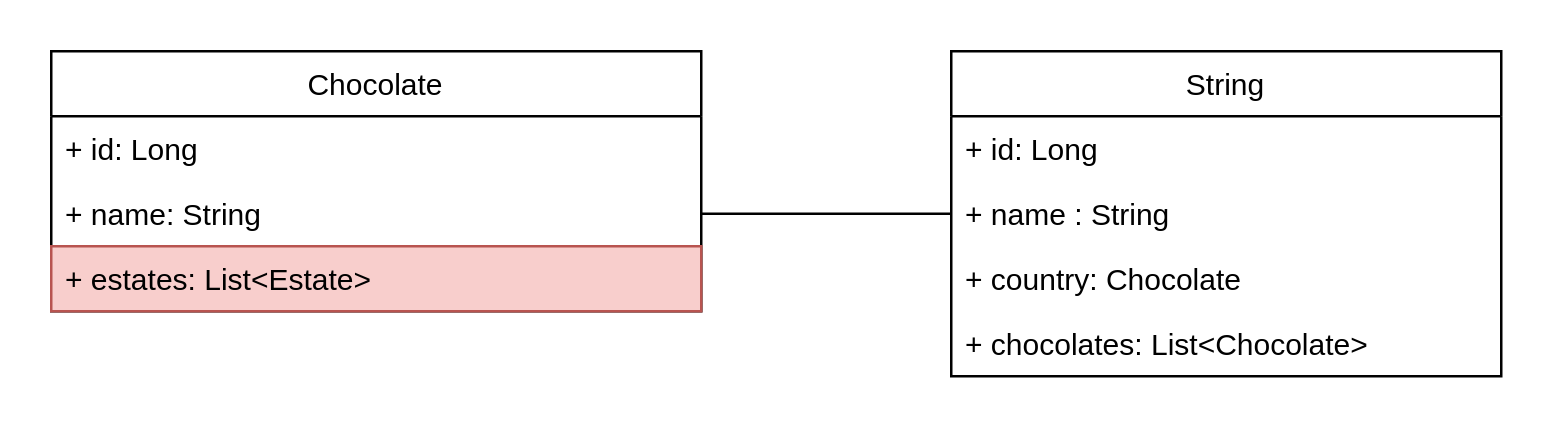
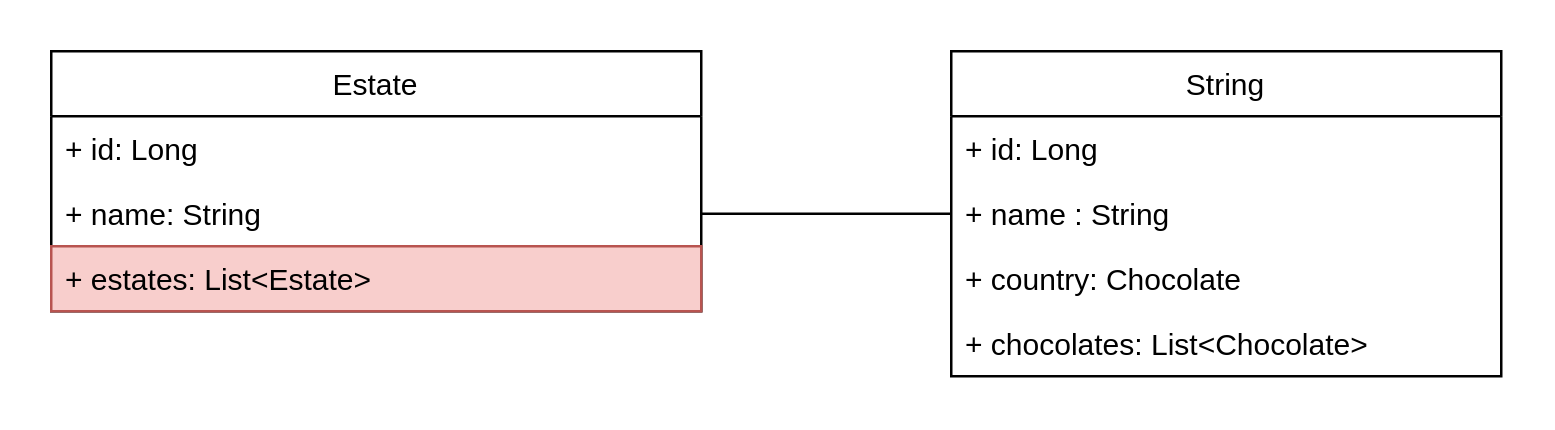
- <mxCell id="2" value="Chocolate" style="swimlane;fontStyle=0;childLayout=stackLayout;horizontal=1;startSize=26;fillColor=none;horizontalStack=0;resizeParent=1;resizeParentMax=0;resizeLast=0;collapsible=1;marginBottom=0;" parent="1" vertex="1"><mxGeometry x="20" y="20" width="260" height="104" as="geometry" /></mxCell>
+ <mxCell id="2" value="Estate" style="swimlane;fontStyle=0;childLayout=stackLayout;horizontal=1;startSize=26;fillColor=none;horizontalStack=0;resizeParent=1;resizeParentMax=0;resizeLast=0;collapsible=1;marginBottom=0;" parent="1" vertex="1"><mxGeometry x="20" y="20" width="260" height="104" as="geometry" /></mxCell>
